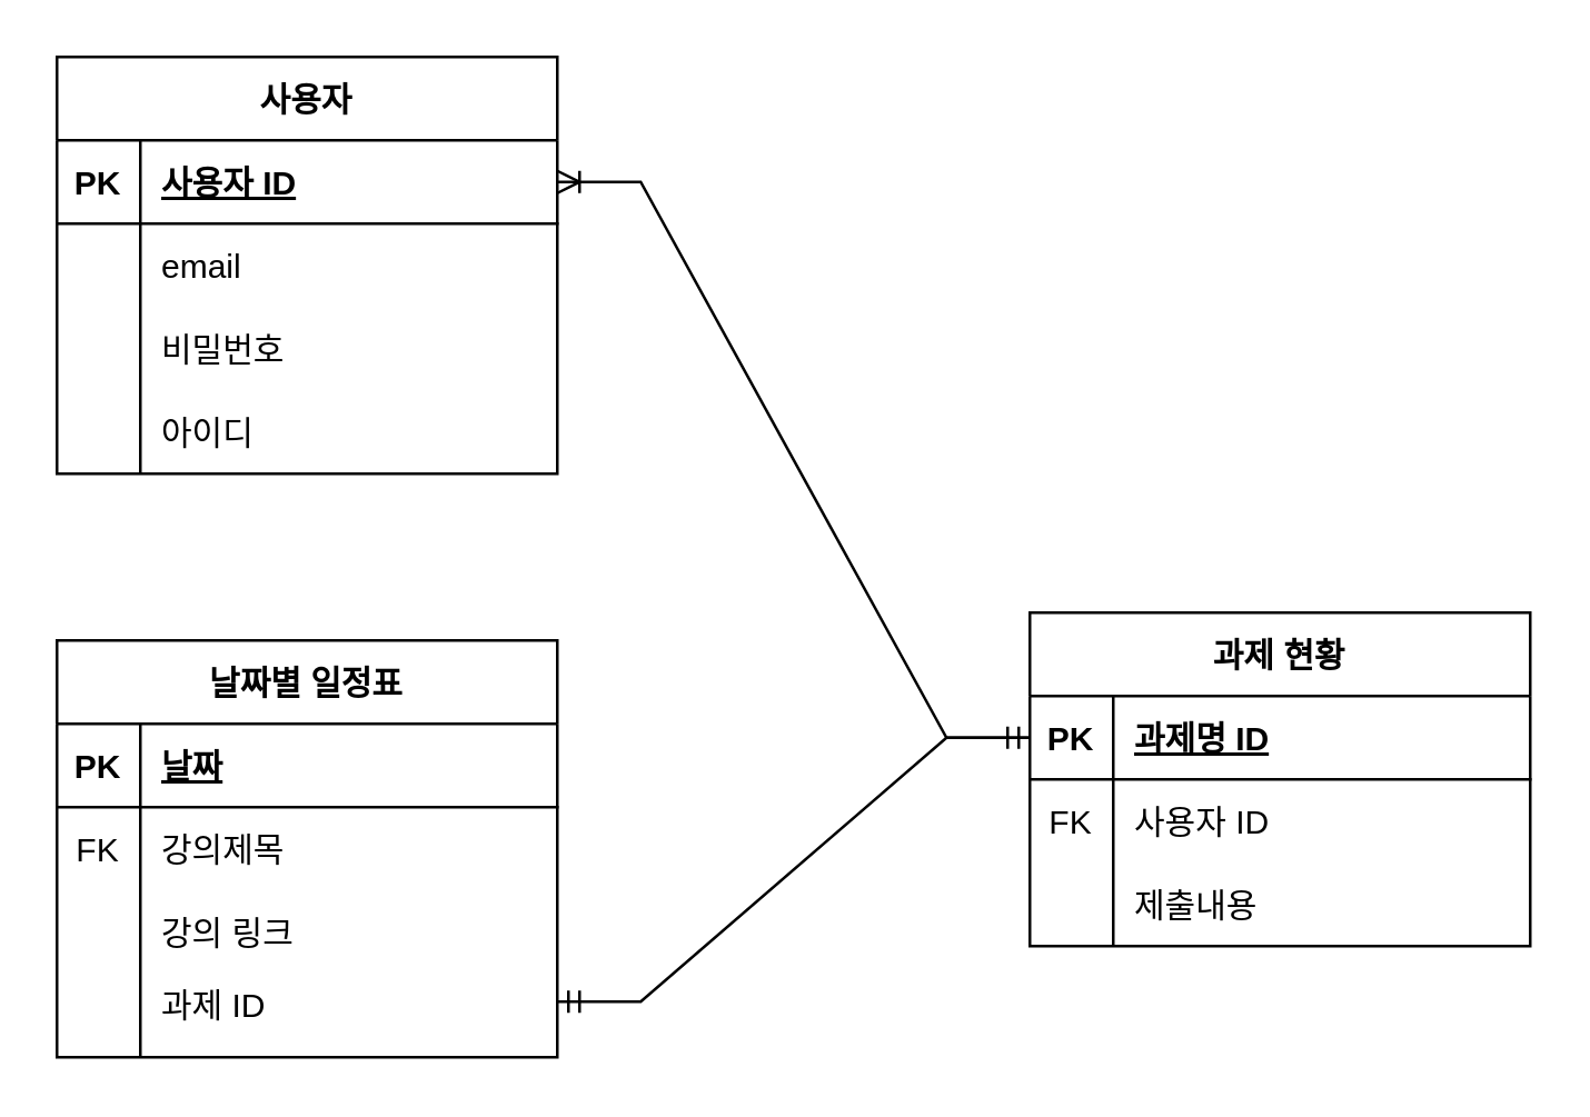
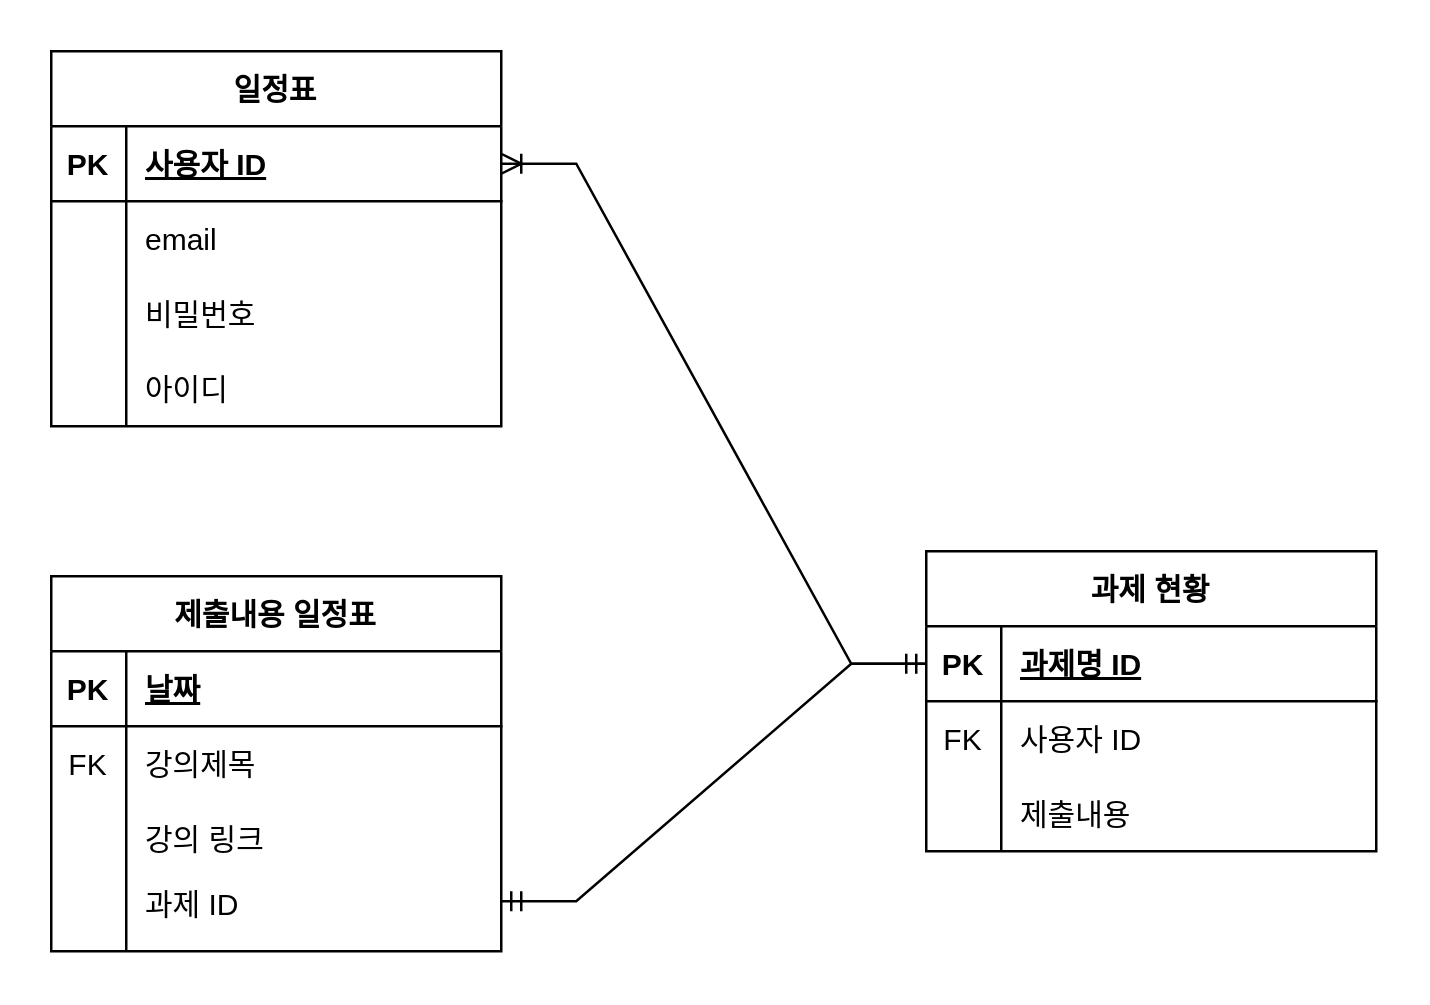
- <mxCell id="26" value="사용자" style="shape=table;startSize=30;container=1;collapsible=1;childLayout=tableLayout;fixedRows=1;rowLines=0;fontStyle=1;align=center;resizeLast=1;" parent="1" vertex="1"><mxGeometry x="20" y="20" width="180" height="150" as="geometry" /></mxCell>
+ <mxCell id="26" value="일정표" style="shape=table;startSize=30;container=1;collapsible=1;childLayout=tableLayout;fixedRows=1;rowLines=0;fontStyle=1;align=center;resizeLast=1;" parent="1" vertex="1"><mxGeometry x="20" y="20" width="180" height="150" as="geometry" /></mxCell>
- <mxCell id="12" value="날짜별 일정표" style="shape=table;startSize=30;container=1;collapsible=1;childLayout=tableLayout;fixedRows=1;rowLines=0;fontStyle=1;align=center;resizeLast=1;" parent="1" vertex="1"><mxGeometry x="20" y="230" width="180" height="150" as="geometry" /></mxCell>
+ <mxCell id="12" value="제출내용 일정표" style="shape=table;startSize=30;container=1;collapsible=1;childLayout=tableLayout;fixedRows=1;rowLines=0;fontStyle=1;align=center;resizeLast=1;" parent="1" vertex="1"><mxGeometry x="20" y="230" width="180" height="150" as="geometry" /></mxCell>
